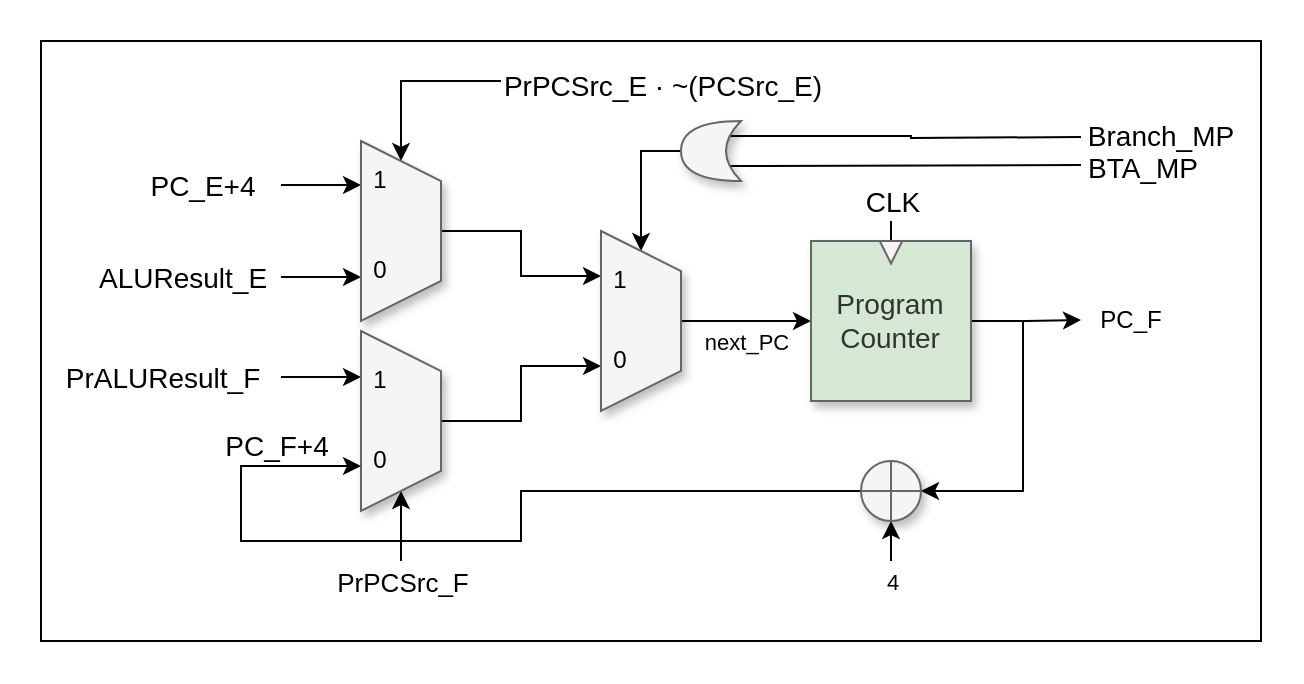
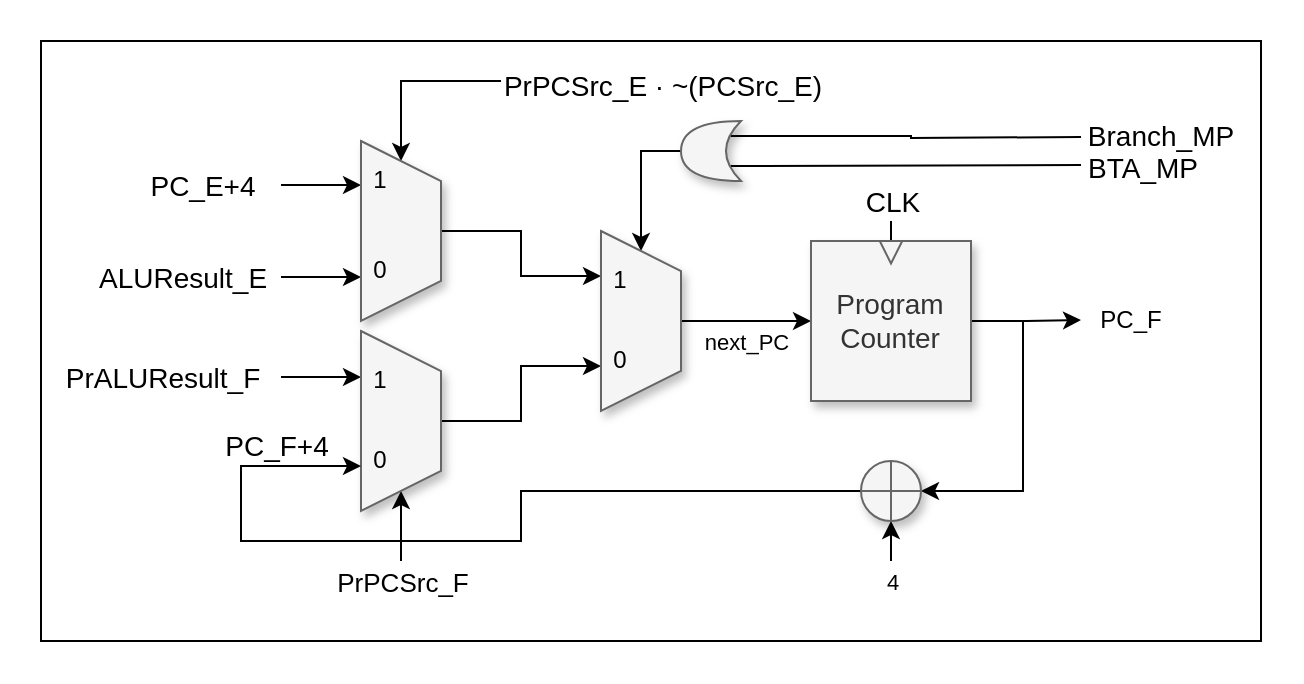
- <mxCell id="24" value="&lt;font style=&quot;font-size: 14px;&quot;&gt;Program Counter&lt;/font&gt;" style="rounded=0;whiteSpace=wrap;html=1;fillColor=#d5e8d4;fontColor=#333333;strokeColor=#666666;shadow=1;" parent="1" vertex="1"><mxGeometry x="405" y="120" width="80" height="80" as="geometry" /></mxCell>
+ <mxCell id="24" value="&lt;font style=&quot;font-size: 14px;&quot;&gt;Program Counter&lt;/font&gt;" style="rounded=0;whiteSpace=wrap;html=1;fillColor=#f5f5f5;fontColor=#333333;strokeColor=#666666;shadow=1;" parent="1" vertex="1"><mxGeometry x="405" y="120" width="80" height="80" as="geometry" /></mxCell>
